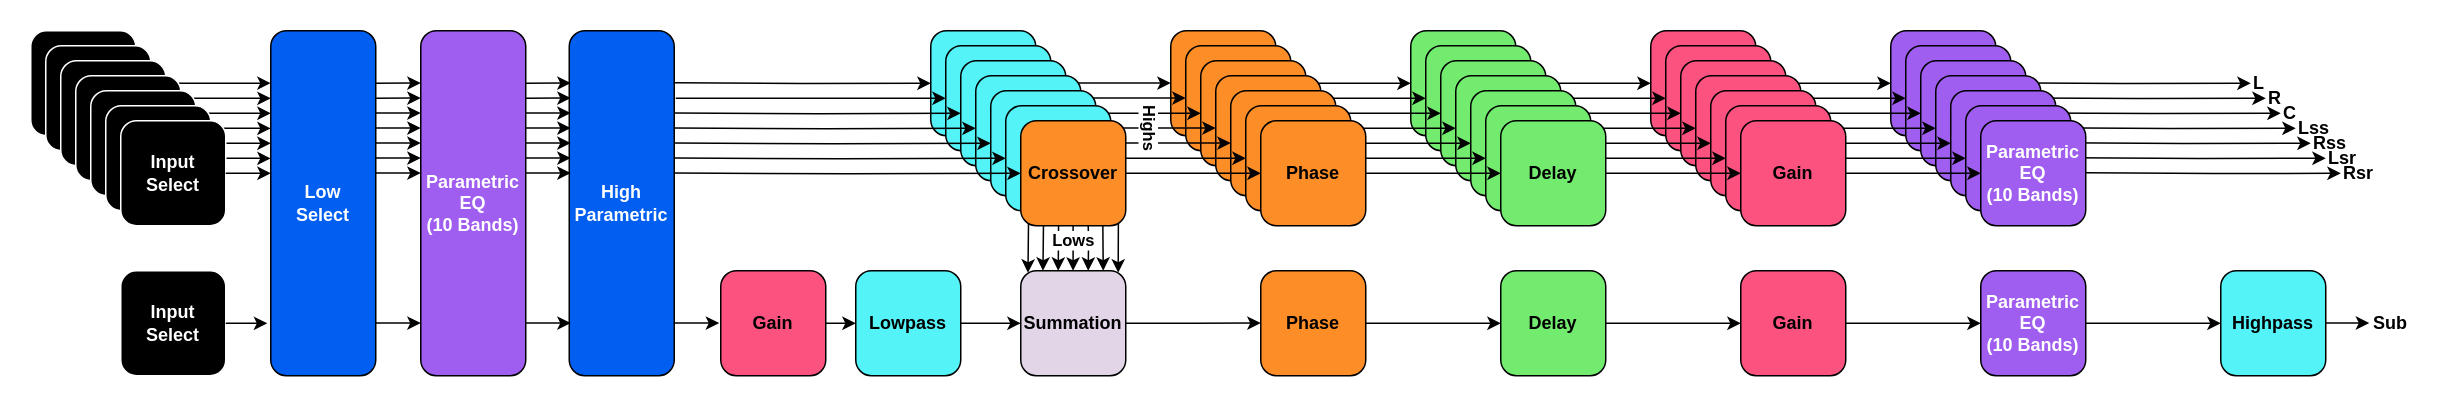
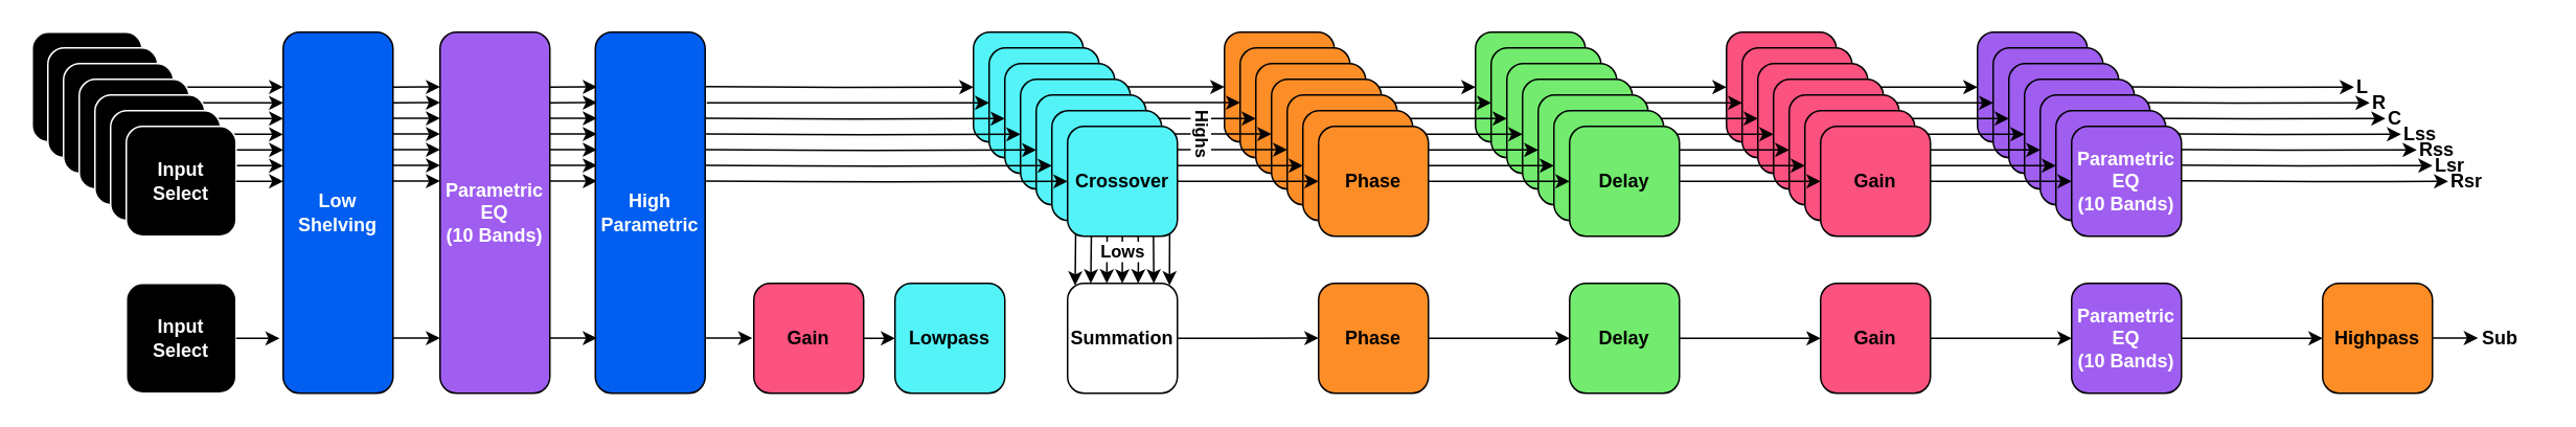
- <mxCell id="123" value="Crossover" style="rounded=1;whiteSpace=wrap;html=1;strokeColor=#000000;fillColor=#fd8d27;fontStyle=1;strokeWidth=1;" parent="1" vertex="1"><mxGeometry x="680" y="80" width="70" height="70" as="geometry" /></mxCell>
+ <mxCell id="123" value="Crossover" style="rounded=1;whiteSpace=wrap;html=1;strokeColor=#000000;fillColor=#53f3f8;fontStyle=1;strokeWidth=1;" parent="1" vertex="1"><mxGeometry x="680" y="80" width="70" height="70" as="geometry" /></mxCell>
- <mxCell id="89" value="Low&lt;div&gt;&lt;span style=&quot;background-color: initial;&quot;&gt;Select&lt;/span&gt;&lt;/div&gt;" style="rounded=1;whiteSpace=wrap;html=1;points=[[0,0,0,0,0],[0,0.14,0,0,0],[0,0.29,0,0,0],[0,0.43,0,0,0],[0,0.57,0,0,0],[0,0.71,0,0,0],[0,0.86,0,0,0],[0,1,0,0,0],[0.25,0,0,0,0],[0.25,1,0,0,0],[0.5,0,0,0,0],[0.5,1,0,0,0],[0.75,0,0,0,0],[0.75,1,0,0,0],[1,0,0,0,0],[1,0.14,0,0,0],[1,0.29,0,0,0],[1,0.43,0,0,0],[1,0.57,0,0,0],[1,0.71,0,0,0],[1,0.86,0,0,0],[1,1,0,0,0]];strokeWidth=1;strokeColor=#000000;fontColor=#FFFFFF;fontStyle=1;fillColor=#005ef0;" parent="1" vertex="1"><mxGeometry x="180" y="20" width="70" height="230" as="geometry" /></mxCell>
+ <mxCell id="89" value="Low&lt;div&gt;&lt;span style=&quot;background-color: initial;&quot;&gt;Shelving&lt;/span&gt;&lt;/div&gt;" style="rounded=1;whiteSpace=wrap;html=1;points=[[0,0,0,0,0],[0,0.14,0,0,0],[0,0.29,0,0,0],[0,0.43,0,0,0],[0,0.57,0,0,0],[0,0.71,0,0,0],[0,0.86,0,0,0],[0,1,0,0,0],[0.25,0,0,0,0],[0.25,1,0,0,0],[0.5,0,0,0,0],[0.5,1,0,0,0],[0.75,0,0,0,0],[0.75,1,0,0,0],[1,0,0,0,0],[1,0.14,0,0,0],[1,0.29,0,0,0],[1,0.43,0,0,0],[1,0.57,0,0,0],[1,0.71,0,0,0],[1,0.86,0,0,0],[1,1,0,0,0]];strokeWidth=1;strokeColor=#000000;fontColor=#FFFFFF;fontStyle=1;fillColor=#005ef0;" parent="1" vertex="1"><mxGeometry x="180" y="20" width="70" height="230" as="geometry" /></mxCell>
- <mxCell id="114" style="edgeStyle=orthogonalEdgeStyle;rounded=0;orthogonalLoop=1;jettySize=auto;html=1;exitX=1;exitY=0.5;exitDx=0;exitDy=0;entryX=0;entryY=0.5;entryDx=0;entryDy=0;" parent="1" source="115" target="116" edge="1"><mxGeometry relative="1" as="geometry" /></mxCell>
- <mxCell id="116" value="Summation" style="rounded=1;whiteSpace=wrap;html=1;fontStyle=1;strokeWidth=1;fillColor=#e1d5e7;" parent="1" vertex="1"><mxGeometry x="680" y="180" width="70" height="70" as="geometry" /></mxCell>
+ <mxCell id="116" value="Summation" style="rounded=1;whiteSpace=wrap;html=1;fontStyle=1;strokeWidth=1;" parent="1" vertex="1"><mxGeometry x="680" y="180" width="70" height="70" as="geometry" /></mxCell>
- <mxCell id="119" value="Highpass" style="rounded=1;whiteSpace=wrap;html=1;strokeColor=#000000;fillColor=#53f3f8;fontStyle=1" parent="1" vertex="1"><mxGeometry x="1480" y="180" width="70" height="70" as="geometry" /></mxCell>
+ <mxCell id="119" value="Highpass" style="rounded=1;whiteSpace=wrap;html=1;strokeColor=#000000;fillColor=#fd8d27;fontStyle=1;" parent="1" vertex="1"><mxGeometry x="1480" y="180" width="70" height="70" as="geometry" /></mxCell>
